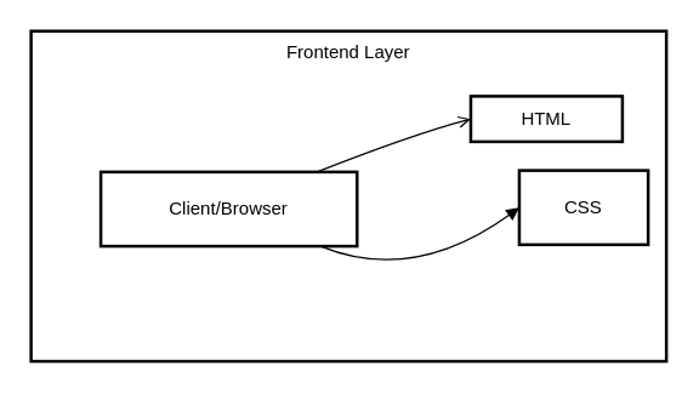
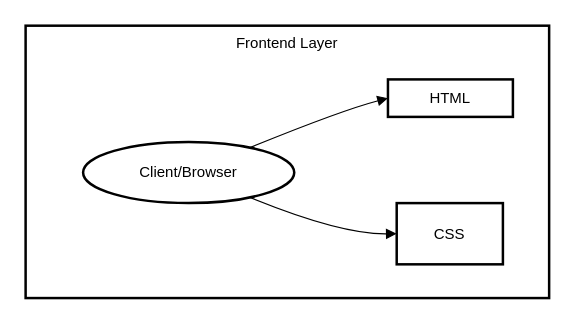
- <mxCell id="6" value="" style="curved=1;startArrow=none;endArrow=open;exitX=0.85;exitY=-0.01;entryX=0;entryY=0.5;" edge="1" parent="2" source="3" target="4"><mxGeometry relative="1" as="geometry"><Array as="points"><mxPoint x="252" y="68" /></Array></mxGeometry></mxCell>
+ <mxCell id="6" value="" style="curved=1;startArrow=none;endArrow=block;exitX=0.85;exitY=-0.01;entryX=0;entryY=0.5;" edge="1" parent="2" source="3" target="4"><mxGeometry relative="1" as="geometry"><Array as="points"><mxPoint x="252" y="68" /></Array></mxGeometry></mxCell>
- <mxCell id="5" value="CSS" style="whiteSpace=wrap;strokeWidth=2;" vertex="1" parent="2"><mxGeometry x="322" y="92" width="85" height="49" as="geometry" /></mxCell>
+ <mxCell id="5" value="CSS" style="whiteSpace=wrap;strokeWidth=2;" vertex="1" parent="2"><mxGeometry x="297" y="142" width="85" height="49" as="geometry" /></mxCell>
- <mxCell id="3" value="Client/Browser" style="whiteSpace=wrap;strokeWidth=2;" vertex="1" parent="2"><mxGeometry x="46" y="93" width="169" height="49" as="geometry" /></mxCell>
+ <mxCell id="3" value="Client/Browser" style="ellipse;whiteSpace=wrap;strokeWidth=2;" vertex="1" parent="2"><mxGeometry x="46" y="93" width="169" height="49" as="geometry" /></mxCell>
